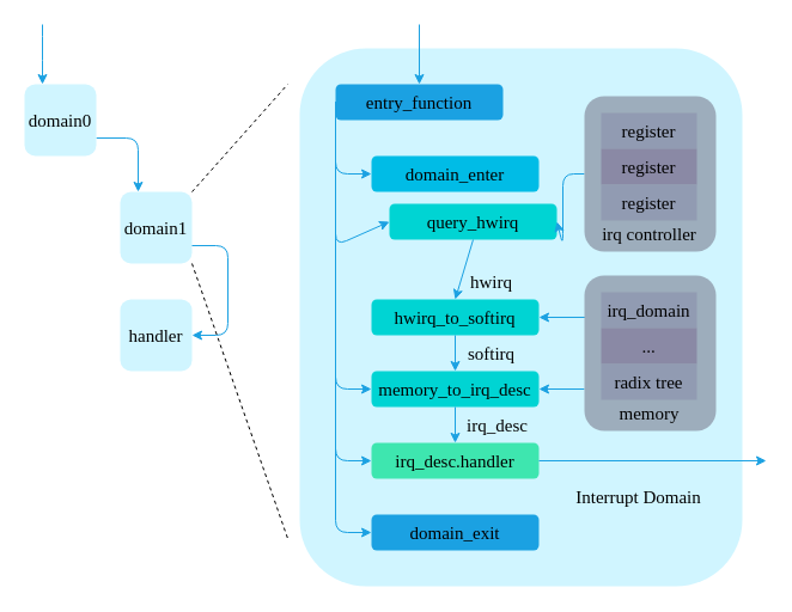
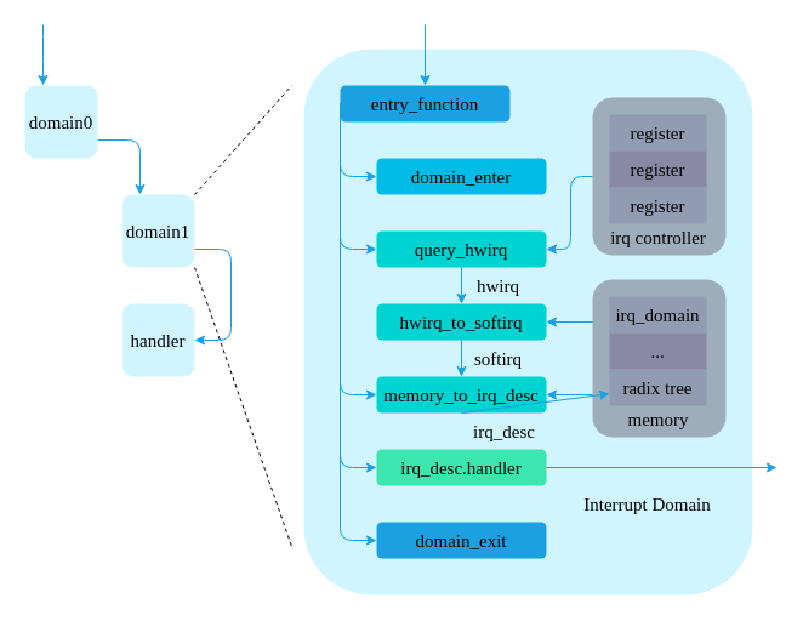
- <mxCell id="8" value="query_hwirq" style="rounded=1;whiteSpace=wrap;html=1;fontFamily=Times New Roman;fontSize=15;fillColor=#00D4D3;strokeColor=none;" parent="2" vertex="1"><mxGeometry x="75" y="150" width="140" height="30" as="geometry" /></mxCell>
+ <mxCell id="8" value="query_hwirq" style="rounded=1;whiteSpace=wrap;html=1;fontFamily=Times New Roman;fontSize=15;fillColor=#00D4D3;strokeColor=none;" parent="2" vertex="1"><mxGeometry x="60" y="170" width="140" height="30" as="geometry" /></mxCell>
- <mxCell id="36" value="" style="endArrow=classic;html=1;strokeColor=#1BA1E2;fontFamily=Times New Roman;fontSize=15;exitX=0.5;exitY=1;exitDx=0;exitDy=0;entryX=0.5;entryY=0;entryDx=0;entryDy=0;" parent="2" source="16" target="18" edge="1"><mxGeometry width="50" height="50" relative="1" as="geometry"><mxPoint x="100" y="380" as="sourcePoint" /><mxPoint x="150" y="330" as="targetPoint" /></mxGeometry></mxCell>
+ <mxCell id="36" value="" style="endArrow=classic;html=1;strokeColor=#1BA1E2;fontFamily=Times New Roman;fontSize=15;exitX=0.5;exitY=1;exitDx=0;exitDy=0;" parent="2" source="16" target="33" edge="1"><mxGeometry width="50" height="50" relative="1" as="geometry"><mxPoint x="100" y="380" as="sourcePoint" /><mxPoint x="150" y="330" as="targetPoint" /></mxGeometry></mxCell>
